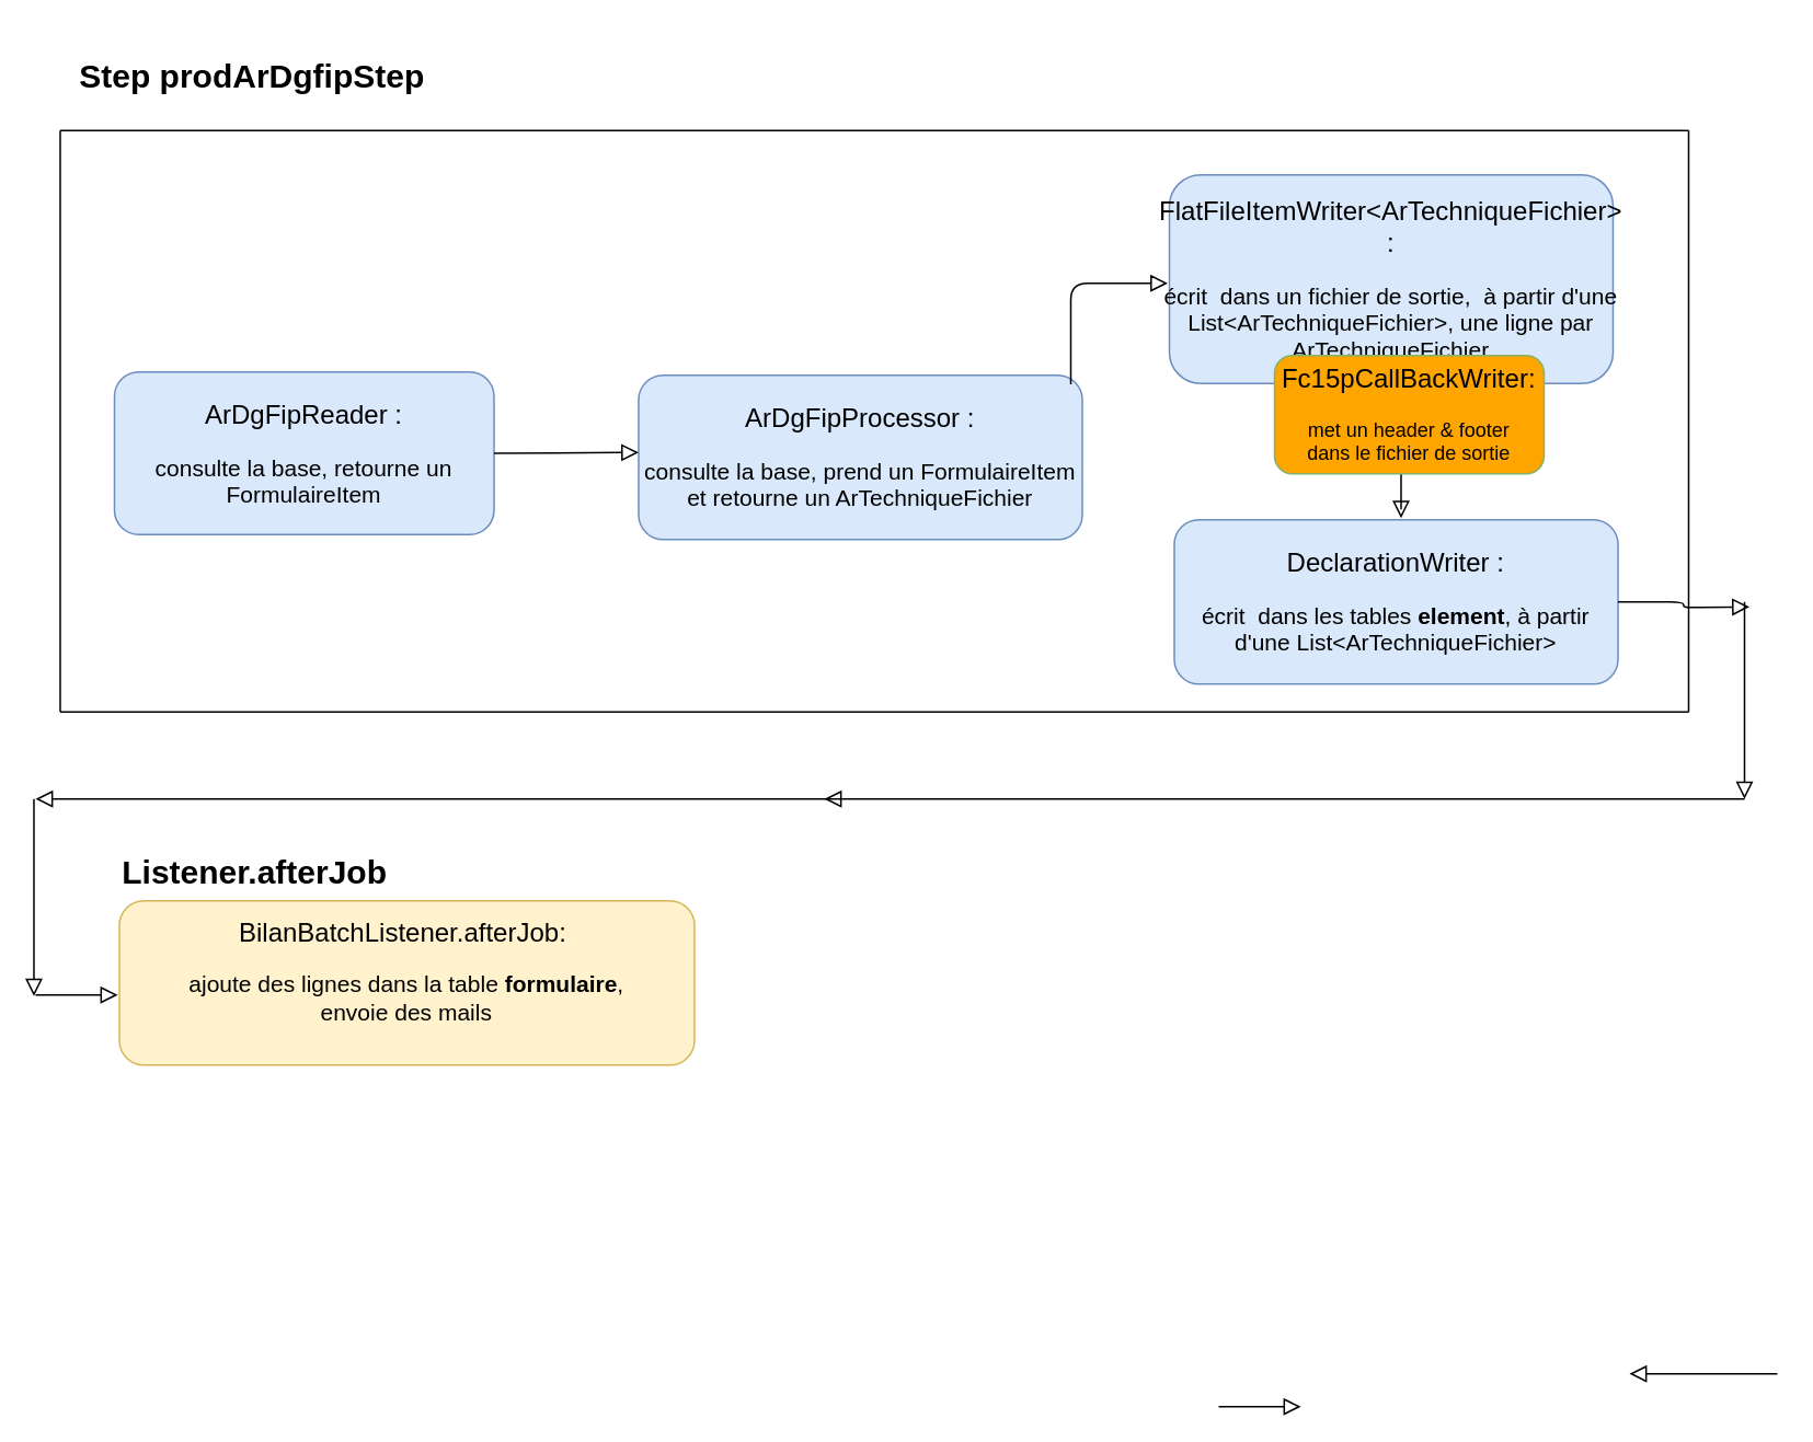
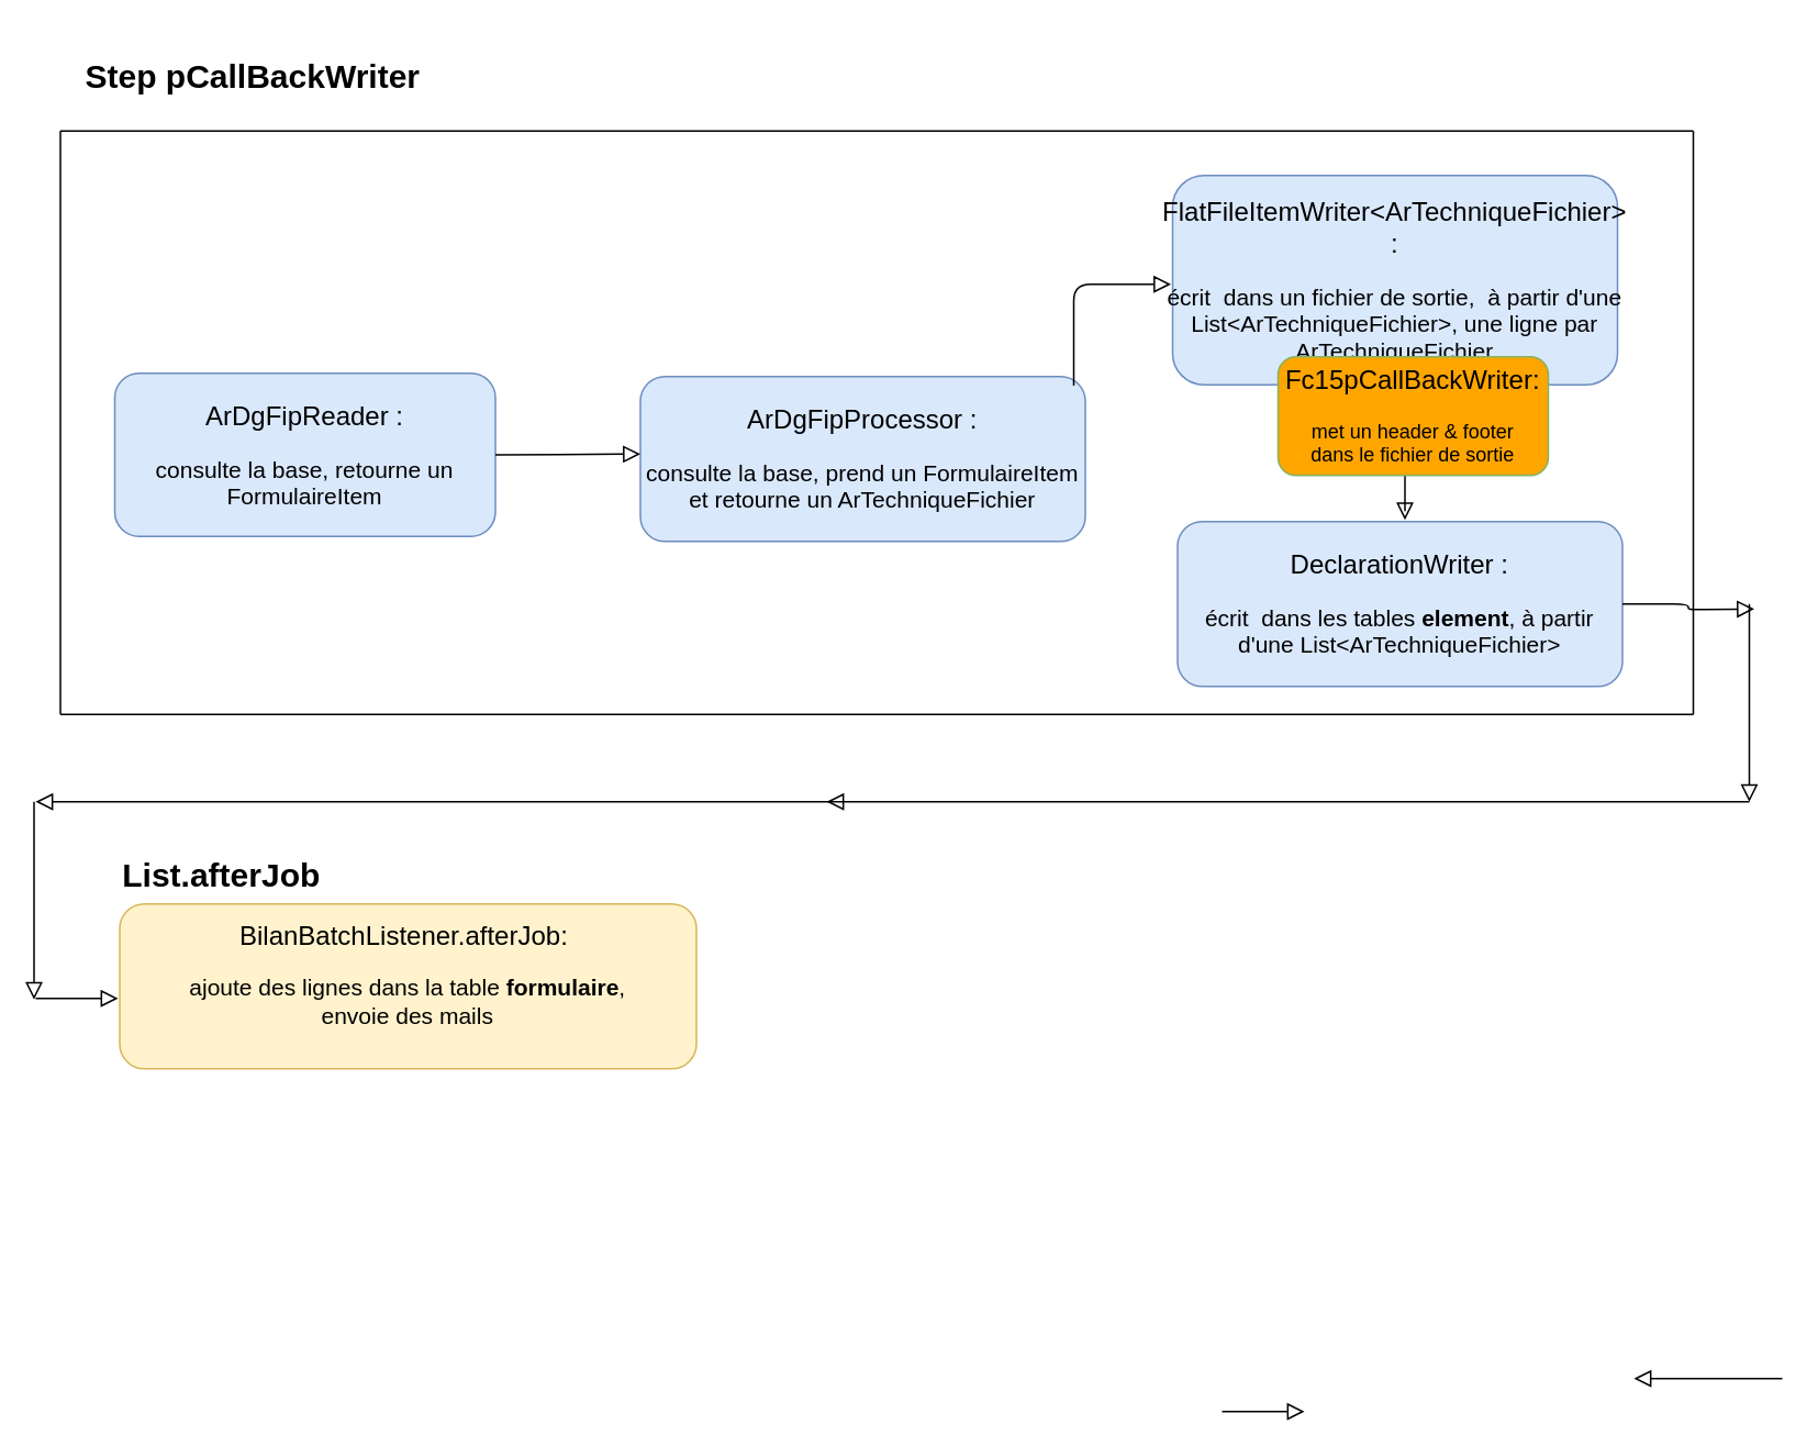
- <mxCell id="7" value="&lt;font size=&quot;1&quot;&gt;&lt;b style=&quot;font-size: 20px;&quot;&gt;Step prodArDgfipStep&lt;br&gt;&lt;/b&gt;&lt;/font&gt;" style="text;html=1;align=center;verticalAlign=middle;whiteSpace=wrap;rounded=1;" parent="1" vertex="1"><mxGeometry x="29" y="20" width="248" height="50" as="geometry" /></mxCell>
+ <mxCell id="7" value="&lt;font size=&quot;1&quot;&gt;&lt;b style=&quot;font-size: 20px;&quot;&gt;Step pCallBackWriter&lt;br&gt;&lt;/b&gt;&lt;/font&gt;" style="text;html=1;align=center;verticalAlign=middle;whiteSpace=wrap;rounded=1;" parent="1" vertex="1"><mxGeometry x="29" y="20" width="248" height="50" as="geometry" /></mxCell>
- <mxCell id="3" value="&lt;font size=&quot;1&quot;&gt;&lt;b style=&quot;font-size: 20px;&quot;&gt;Listener.afterJob&lt;/b&gt;&lt;/font&gt;" style="text;whiteSpace=wrap;html=1;rounded=1;" parent="1" vertex="1"><mxGeometry x="72" y="512" width="210" height="50" as="geometry" /></mxCell>
+ <mxCell id="3" value="&lt;font size=&quot;1&quot;&gt;&lt;b style=&quot;font-size: 20px;&quot;&gt;List.afterJob&lt;/b&gt;&lt;/font&gt;" style="text;whiteSpace=wrap;html=1;rounded=1;" parent="1" vertex="1"><mxGeometry x="72" y="512" width="210" height="50" as="geometry" /></mxCell>
